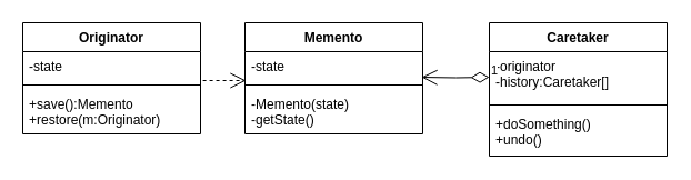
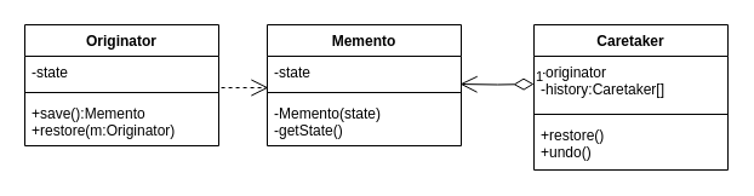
- <mxCell id="13" value="+doSomething()&lt;div&gt;+undo()&lt;/div&gt;" style="text;strokeColor=none;fillColor=none;align=left;verticalAlign=top;spacingLeft=4;spacingRight=4;overflow=hidden;rotatable=0;points=[[0,0.5],[1,0.5]];portConstraint=eastwest;whiteSpace=wrap;html=1;" vertex="1" parent="10"><mxGeometry y="78" width="160" height="42" as="geometry" /></mxCell>
+ <mxCell id="13" value="+restore()&lt;div&gt;+undo()&lt;/div&gt;" style="text;strokeColor=none;fillColor=none;align=left;verticalAlign=top;spacingLeft=4;spacingRight=4;overflow=hidden;rotatable=0;points=[[0,0.5],[1,0.5]];portConstraint=eastwest;whiteSpace=wrap;html=1;" vertex="1" parent="10"><mxGeometry y="78" width="160" height="42" as="geometry" /></mxCell>
